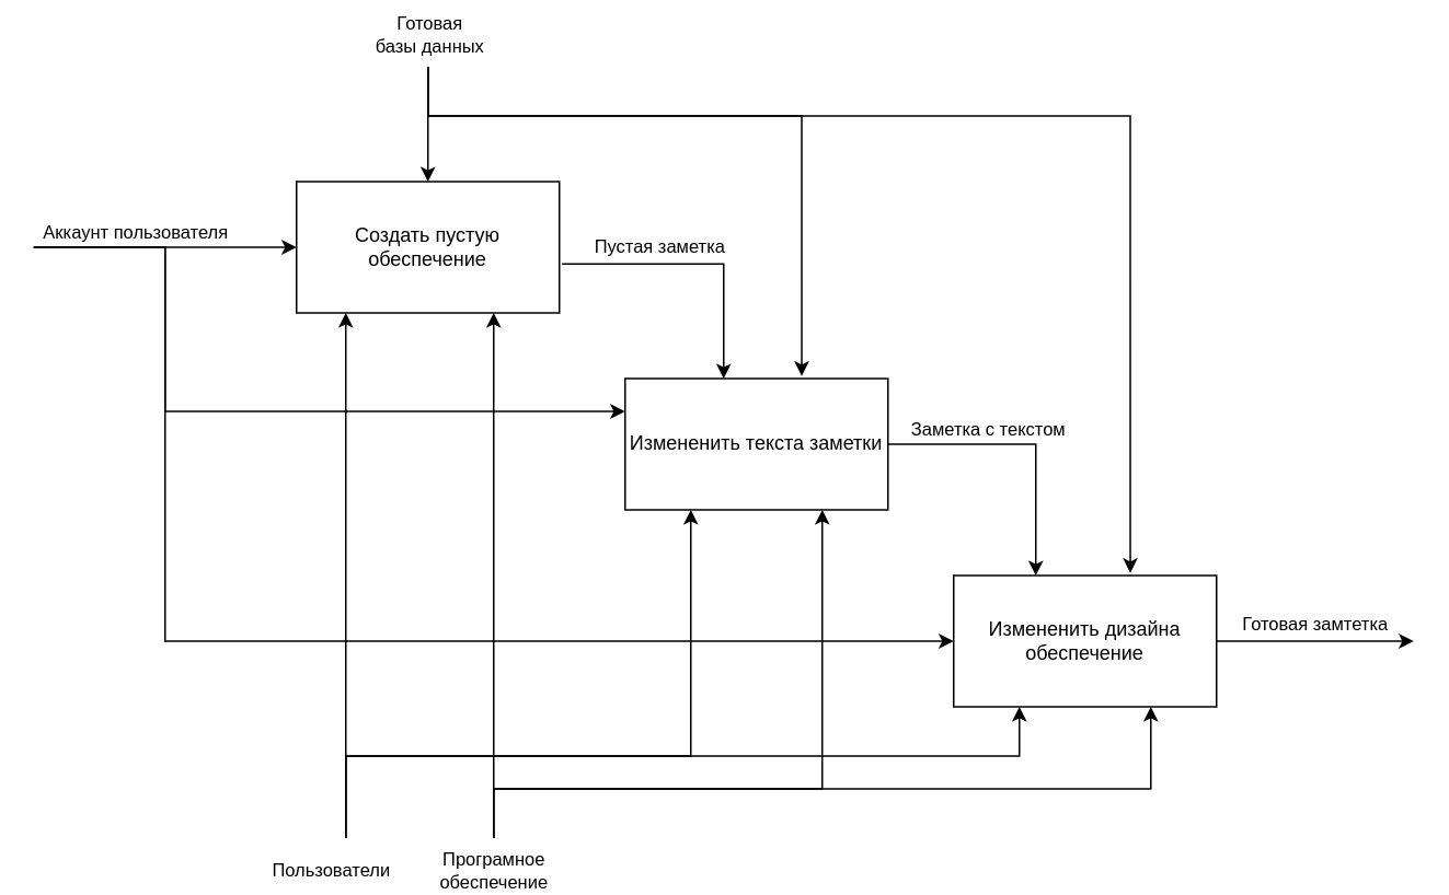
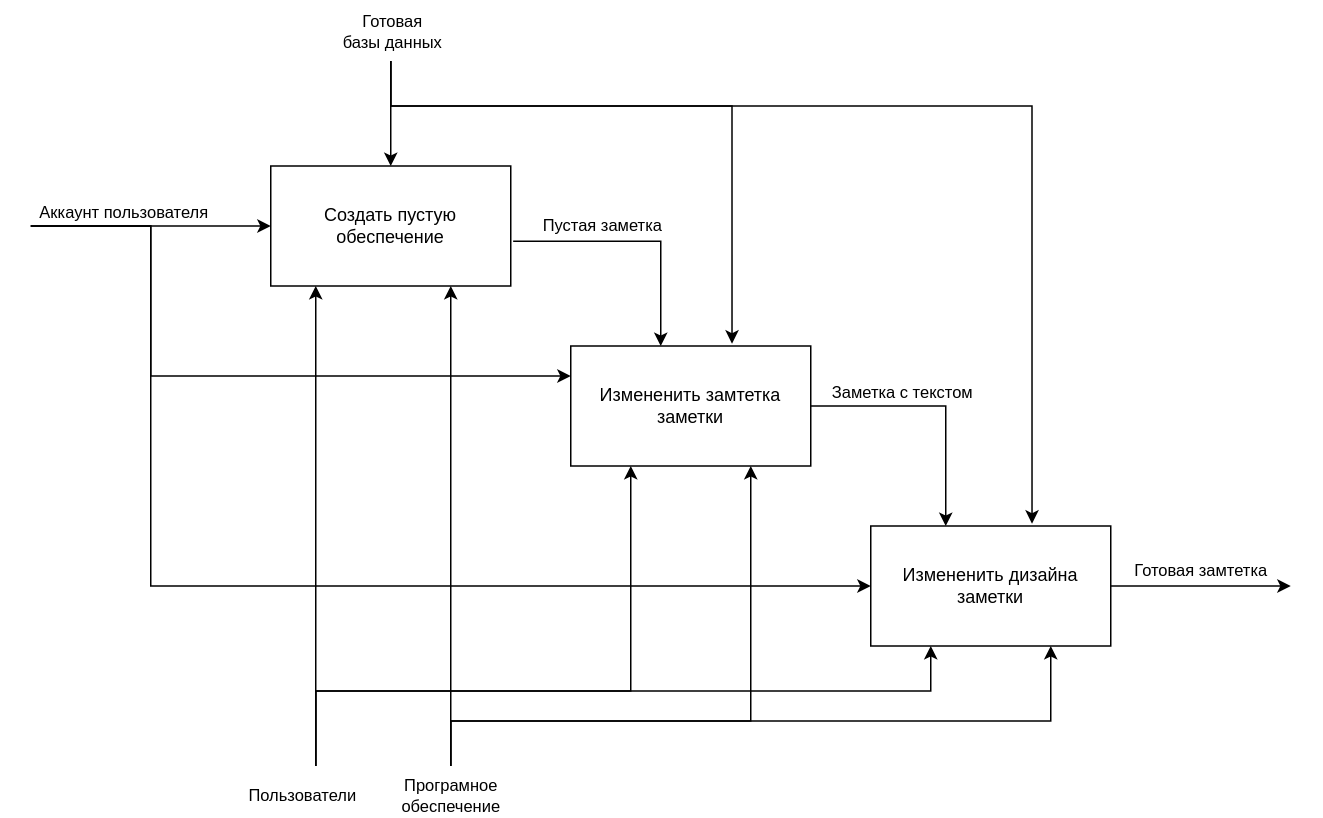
- <mxCell id="3" value="Измененить текста заметки" style="rounded=0;whiteSpace=wrap;html=1;" parent="1" vertex="1"><mxGeometry x="380" y="230" width="160" height="80" as="geometry" /></mxCell>
+ <mxCell id="3" value="Измененить замтетка заметки" style="rounded=0;whiteSpace=wrap;html=1;" parent="1" vertex="1"><mxGeometry x="380" y="230" width="160" height="80" as="geometry" /></mxCell>
- <mxCell id="5" value="Измененить дизайна обеспечение" style="rounded=0;whiteSpace=wrap;html=1;" parent="1" vertex="1"><mxGeometry x="580" y="350" width="160" height="80" as="geometry" /></mxCell>
+ <mxCell id="5" value="Измененить дизайна заметки" style="rounded=0;whiteSpace=wrap;html=1;" parent="1" vertex="1"><mxGeometry x="580" y="350" width="160" height="80" as="geometry" /></mxCell>
